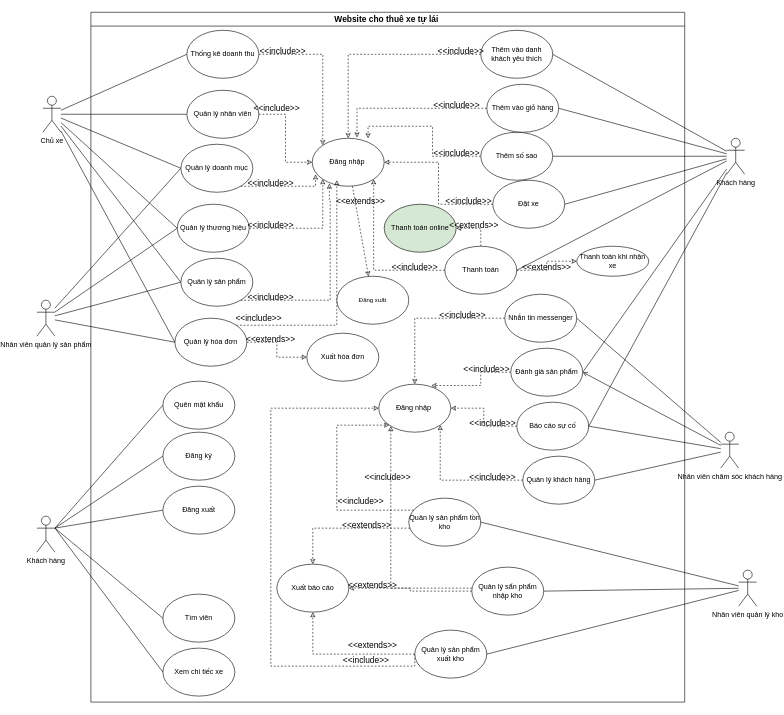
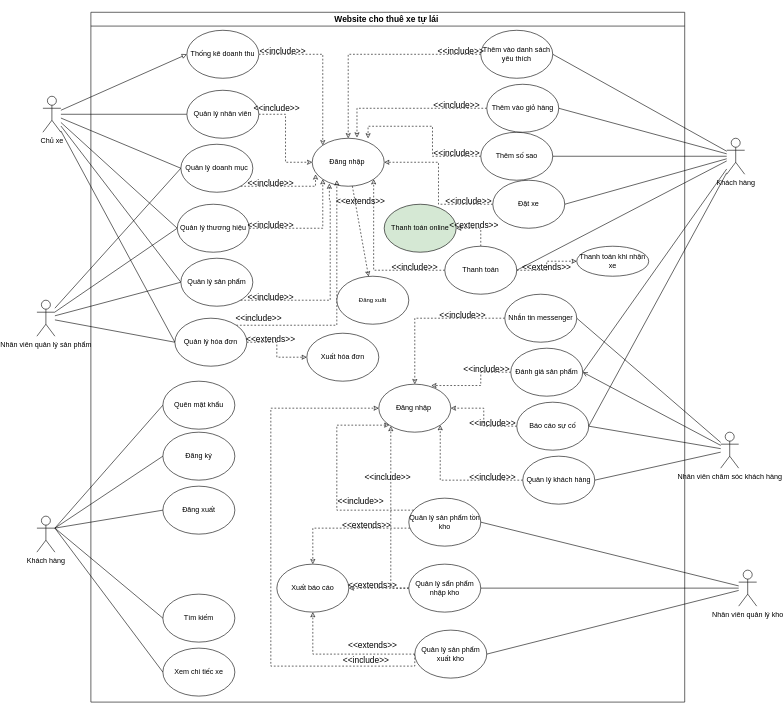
- <mxCell id="21" value="Thêm vào danh khách yêu thích" style="ellipse;whiteSpace=wrap;html=1;sketch=0;" parent="9" vertex="1"><mxGeometry x="650" y="30" width="120" height="80" as="geometry" /></mxCell>
+ <mxCell id="21" value="Thêm vào danh sách yêu thích" style="ellipse;whiteSpace=wrap;html=1;sketch=0;" parent="9" vertex="1"><mxGeometry x="650" y="30" width="120" height="80" as="geometry" /></mxCell>
- <mxCell id="2" style="rounded=0;orthogonalLoop=1;jettySize=auto;html=1;entryX=0;entryY=0.5;entryDx=0;entryDy=0;endArrow=none;endFill=0;" parent="1" source="8" target="11" edge="1"><mxGeometry relative="1" as="geometry" /></mxCell>
+ <mxCell id="2" style="rounded=0;orthogonalLoop=1;jettySize=auto;html=1;entryX=0;entryY=0.5;entryDx=0;entryDy=0;endArrow=block;endFill=0;" parent="1" source="8" target="11" edge="1"><mxGeometry relative="1" as="geometry" /></mxCell>
- <mxCell id="50" value="Quản lý sẩn phẩm nhập kho" style="ellipse;whiteSpace=wrap;html=1;sketch=0;" parent="9" vertex="1"><mxGeometry x="635" y="925" width="120" height="80" as="geometry" /></mxCell>
+ <mxCell id="50" value="Quản lý sẩn phẩm nhập kho" style="ellipse;whiteSpace=wrap;html=1;sketch=0;" parent="9" vertex="1"><mxGeometry x="530" y="920" width="120" height="80" as="geometry" /></mxCell>
- <mxCell id="29" value="Tìm viên" style="ellipse;whiteSpace=wrap;html=1;sketch=0;" parent="9" vertex="1"><mxGeometry x="120" y="970" width="120" height="80" as="geometry" /></mxCell>
+ <mxCell id="29" value="Tìm kiếm" style="ellipse;whiteSpace=wrap;html=1;sketch=0;" parent="9" vertex="1"><mxGeometry x="120" y="970" width="120" height="80" as="geometry" /></mxCell>
